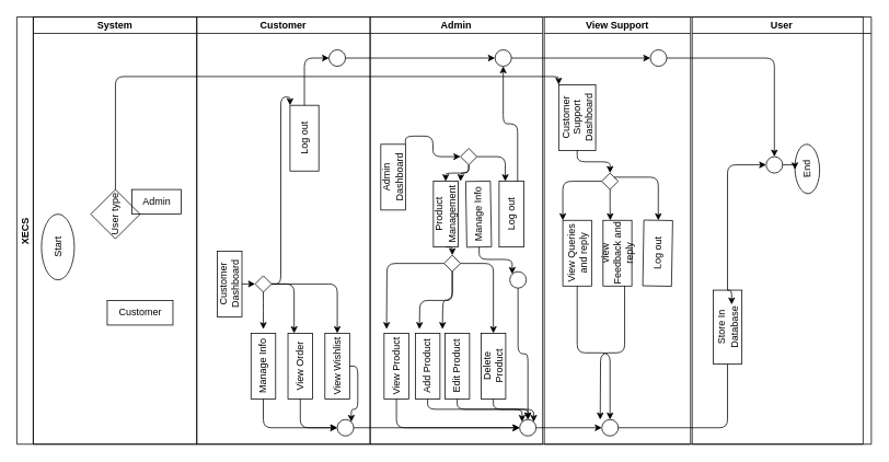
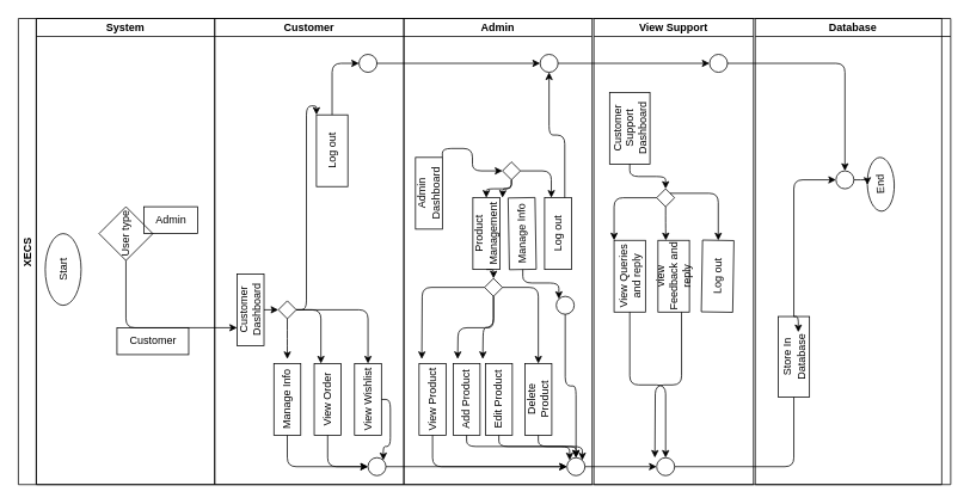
- <mxCell id="36" value="User" style="swimlane;startSize=20;container=0;fillColor=none;strokeColor=#000000;fontColor=#000000;" parent="35" vertex="1"><mxGeometry x="180" width="218" height="520" as="geometry" /></mxCell>
+ <mxCell id="36" value="Database" style="swimlane;startSize=20;container=0;fillColor=none;strokeColor=#000000;fontColor=#000000;" parent="35" vertex="1"><mxGeometry x="180" width="218" height="520" as="geometry" /></mxCell>
- <mxCell id="77" style="edgeStyle=orthogonalEdgeStyle;html=1;exitX=1;exitY=0.5;exitDx=0;exitDy=0;entryX=1;entryY=0;entryDx=0;entryDy=0;fillColor=none;strokeColor=#000000;fontColor=#000000;" parent="1" source="6" target="41" edge="1"><mxGeometry relative="1" as="geometry" /></mxCell>
+ <mxCell id="60" style="edgeStyle=orthogonalEdgeStyle;html=1;exitX=0;exitY=0.5;exitDx=0;exitDy=0;entryX=0.25;entryY=0;entryDx=0;entryDy=0;fillColor=none;strokeColor=#000000;fontColor=#000000;" parent="1" source="6" target="61" edge="1"><mxGeometry relative="1" as="geometry" /></mxCell>
